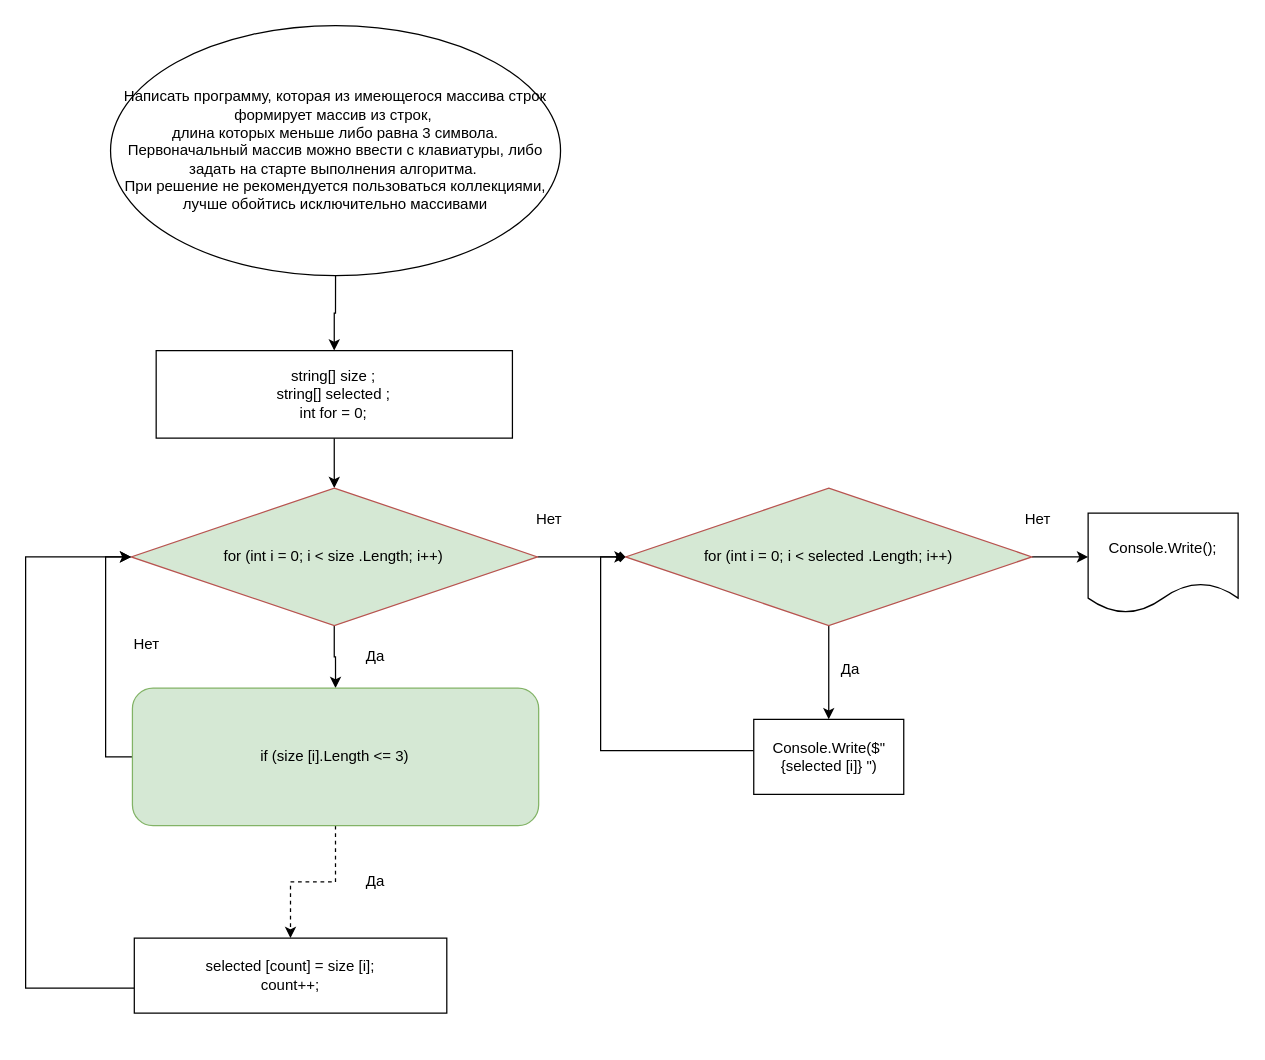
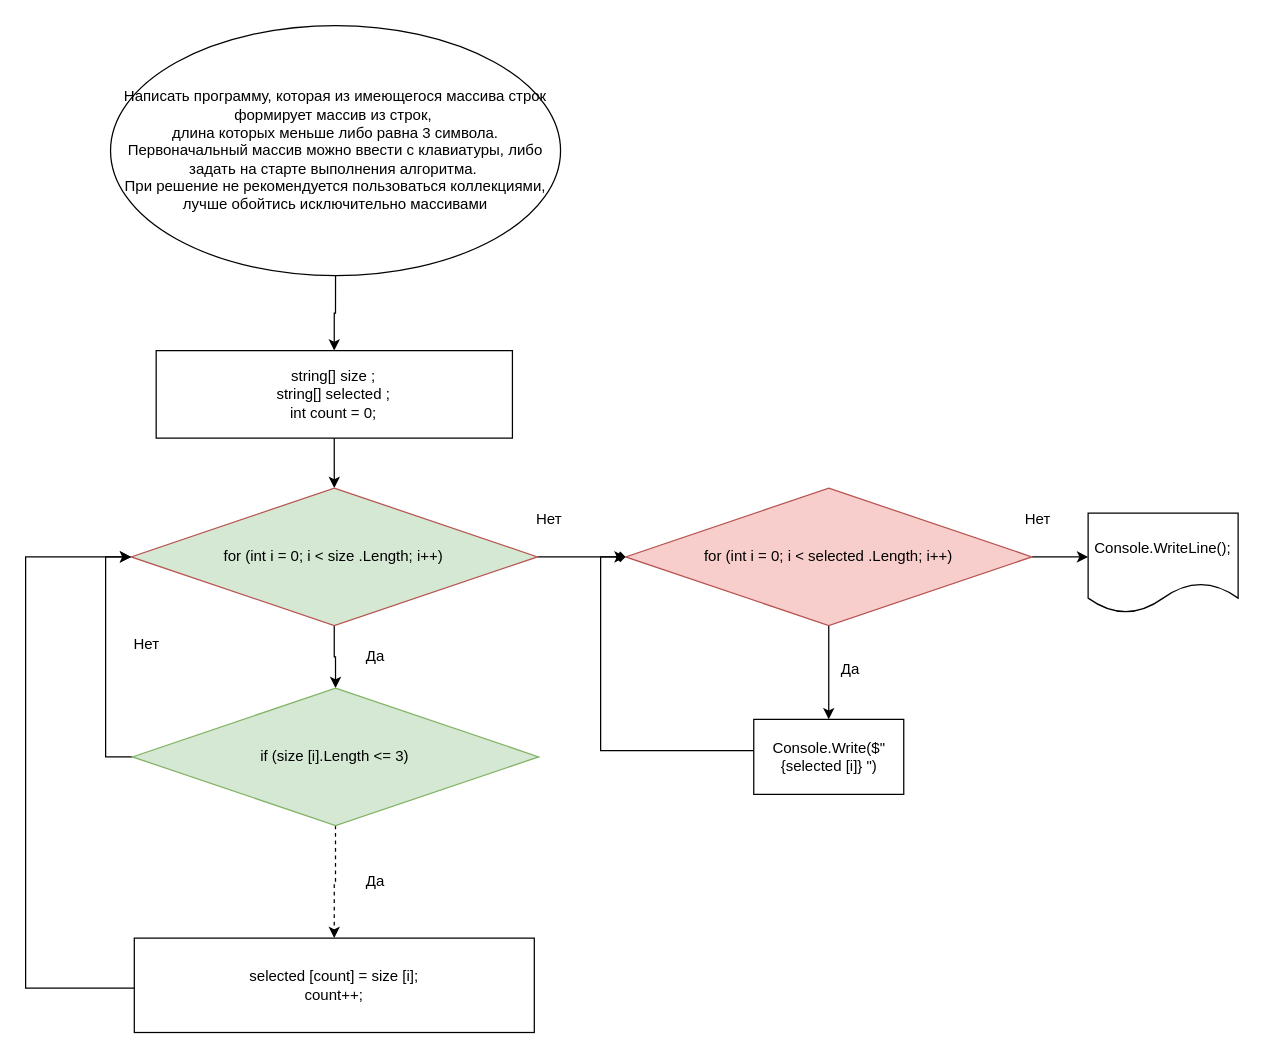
- <mxCell id="6" value="&lt;div&gt;string[] size ;&lt;/div&gt;&lt;div&gt;string[] selected ;&lt;/div&gt;&lt;div&gt;int for = 0;&lt;br&gt;&lt;/div&gt;" style="rounded=0;whiteSpace=wrap;html=1;" parent="1" vertex="1"><mxGeometry x="124.44" y="280" width="285" height="70" as="geometry" /></mxCell>
+ <mxCell id="6" value="&lt;div&gt;string[] size ;&lt;/div&gt;&lt;div&gt;string[] selected ;&lt;/div&gt;&lt;div&gt;int count = 0;&lt;br&gt;&lt;/div&gt;" style="rounded=0;whiteSpace=wrap;html=1;" parent="1" vertex="1"><mxGeometry x="124.44" y="280" width="285" height="70" as="geometry" /></mxCell>
- <mxCell id="26" value="Console.Write();" style="shape=document;whiteSpace=wrap;html=1;boundedLbl=1;" parent="1" vertex="1"><mxGeometry x="870" y="410" width="120" height="80" as="geometry" /></mxCell>
+ <mxCell id="26" value="Console.WriteLine();" style="shape=document;whiteSpace=wrap;html=1;boundedLbl=1;" parent="1" vertex="1"><mxGeometry x="870" y="410" width="120" height="80" as="geometry" /></mxCell>
- <mxCell id="20" value="for (int i = 0; i &amp;lt; selected&amp;nbsp;.Length; i++)" style="rhombus;whiteSpace=wrap;html=1;fillColor=#d5e8d4;strokeColor=#b85450;" parent="1" vertex="1"><mxGeometry x="500" y="390" width="325" height="110" as="geometry" /></mxCell>
+ <mxCell id="20" value="for (int i = 0; i &amp;lt; selected&amp;nbsp;.Length; i++)" style="rhombus;whiteSpace=wrap;html=1;fillColor=#f8cecc;strokeColor=#b85450;" parent="1" vertex="1"><mxGeometry x="500" y="390" width="325" height="110" as="geometry" /></mxCell>
- <mxCell id="12" value="if (size&amp;nbsp;[i].Length &amp;lt;= 3)" style="whiteSpace=wrap;html=1;fillColor=#d5e8d4;strokeColor=#82b366;rounded=1;" parent="1" vertex="1"><mxGeometry x="105.44" y="550" width="325" height="110" as="geometry" /></mxCell>
+ <mxCell id="12" value="if (size&amp;nbsp;[i].Length &amp;lt;= 3)" style="rhombus;whiteSpace=wrap;html=1;fillColor=#d5e8d4;strokeColor=#82b366;" parent="1" vertex="1"><mxGeometry x="105.44" y="550" width="325" height="110" as="geometry" /></mxCell>
- <mxCell id="14" value="selected&amp;nbsp;&lt;span style=&quot;background-color: initial;&quot;&gt;[count] = size&amp;nbsp;[i];&lt;/span&gt;&lt;br&gt;&lt;div&gt;count++;&lt;/div&gt;" style="whiteSpace=wrap;html=1;" parent="1" vertex="1"><mxGeometry x="106.94" y="750" width="250" height="60" as="geometry" /></mxCell>
+ <mxCell id="14" value="selected&amp;nbsp;&lt;span style=&quot;background-color: initial;&quot;&gt;[count] = size&amp;nbsp;[i];&lt;/span&gt;&lt;br&gt;&lt;div&gt;count++;&lt;/div&gt;" style="whiteSpace=wrap;html=1;" parent="1" vertex="1"><mxGeometry x="106.94" y="750" width="320" height="75.5" as="geometry" /></mxCell>
